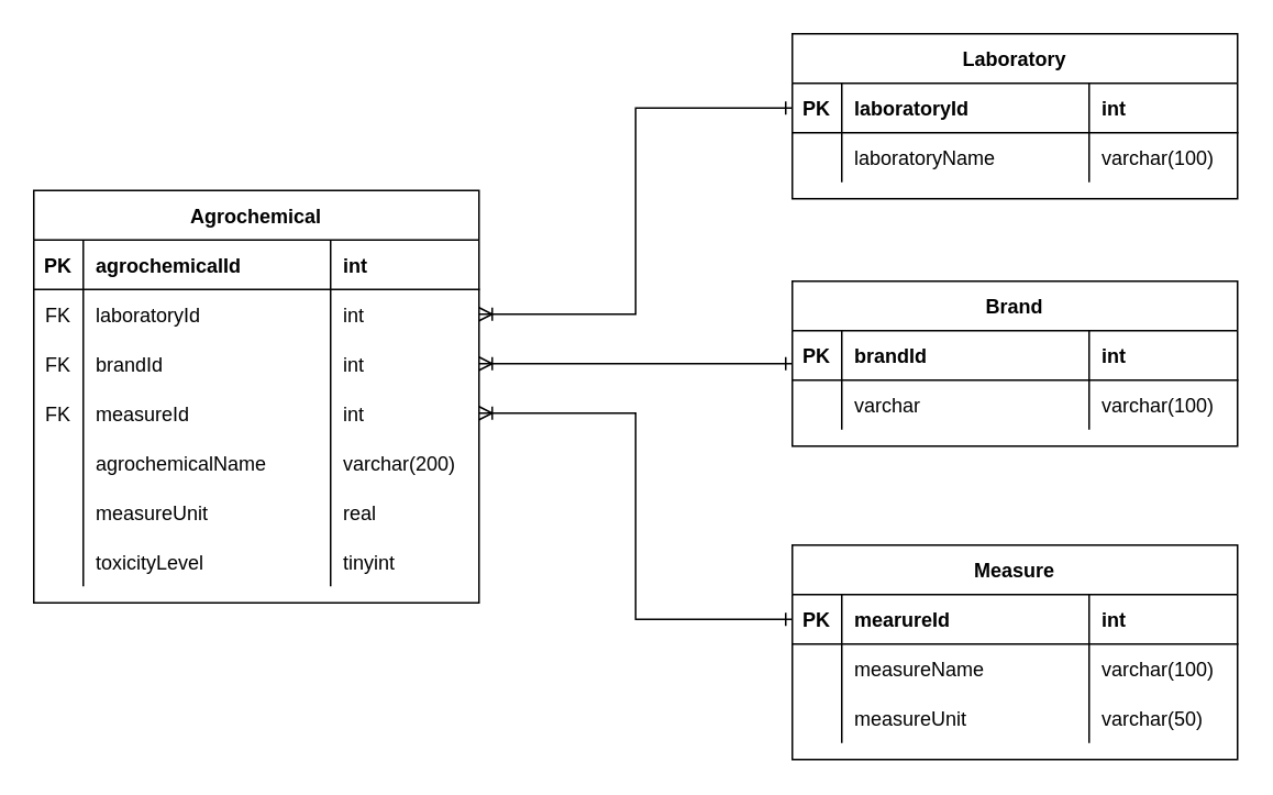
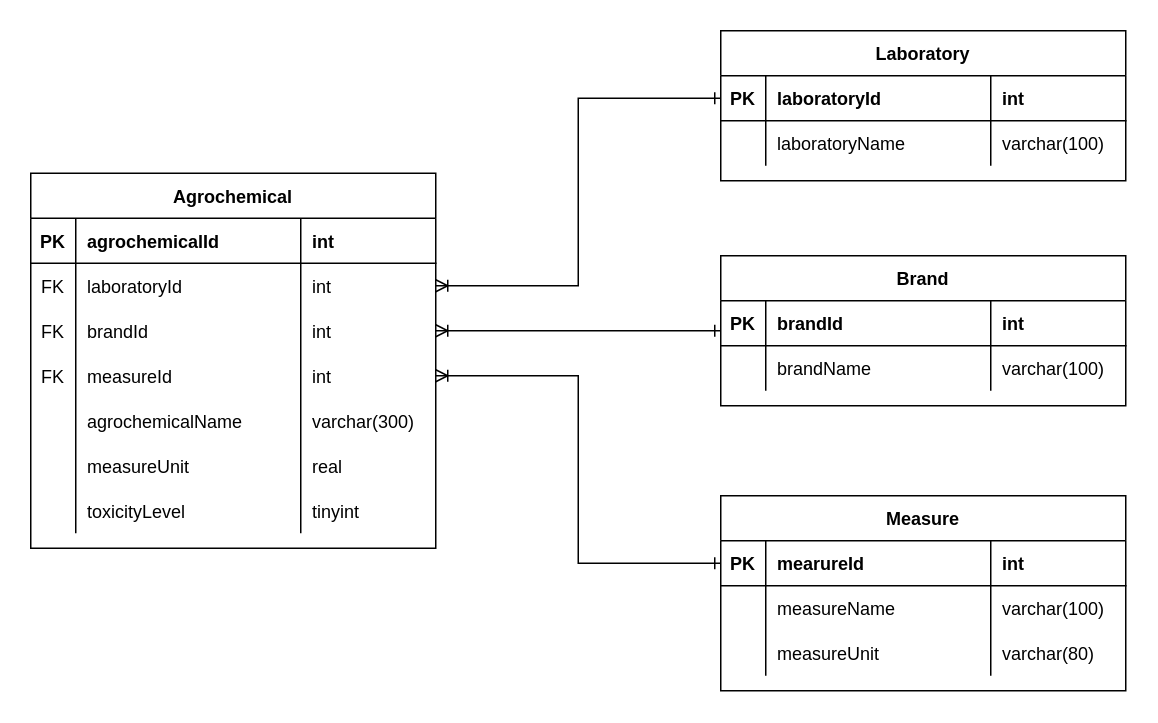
- <mxCell id="38" value="varchar" style="shape=partialRectangle;connectable=0;fillColor=none;top=0;left=0;bottom=0;right=0;align=left;spacingLeft=6;overflow=hidden;" parent="36" vertex="1"><mxGeometry x="30" width="150" height="30" as="geometry"><mxRectangle width="150" height="30" as="alternateBounds" /></mxGeometry></mxCell>
+ <mxCell id="38" value="brandName" style="shape=partialRectangle;connectable=0;fillColor=none;top=0;left=0;bottom=0;right=0;align=left;spacingLeft=6;overflow=hidden;" parent="36" vertex="1"><mxGeometry x="30" width="150" height="30" as="geometry"><mxRectangle width="150" height="30" as="alternateBounds" /></mxGeometry></mxCell>
- <mxCell id="22" value="varchar(200)" style="shape=partialRectangle;connectable=0;fillColor=none;top=0;left=0;bottom=0;right=0;align=left;spacingLeft=6;overflow=hidden;" parent="19" vertex="1"><mxGeometry x="180" width="90" height="30" as="geometry"><mxRectangle width="90" height="30" as="alternateBounds" /></mxGeometry></mxCell>
+ <mxCell id="22" value="varchar(300)" style="shape=partialRectangle;connectable=0;fillColor=none;top=0;left=0;bottom=0;right=0;align=left;spacingLeft=6;overflow=hidden;" parent="19" vertex="1"><mxGeometry x="180" width="90" height="30" as="geometry"><mxRectangle width="90" height="30" as="alternateBounds" /></mxGeometry></mxCell>
- <mxCell id="63" value="varchar(50)" style="shape=partialRectangle;connectable=0;fillColor=none;top=0;left=0;bottom=0;right=0;align=left;spacingLeft=6;overflow=hidden;" parent="60" vertex="1"><mxGeometry x="180" width="90" height="30" as="geometry"><mxRectangle width="90" height="30" as="alternateBounds" /></mxGeometry></mxCell>
+ <mxCell id="63" value="varchar(80)" style="shape=partialRectangle;connectable=0;fillColor=none;top=0;left=0;bottom=0;right=0;align=left;spacingLeft=6;overflow=hidden;" parent="60" vertex="1"><mxGeometry x="180" width="90" height="30" as="geometry"><mxRectangle width="90" height="30" as="alternateBounds" /></mxGeometry></mxCell>
